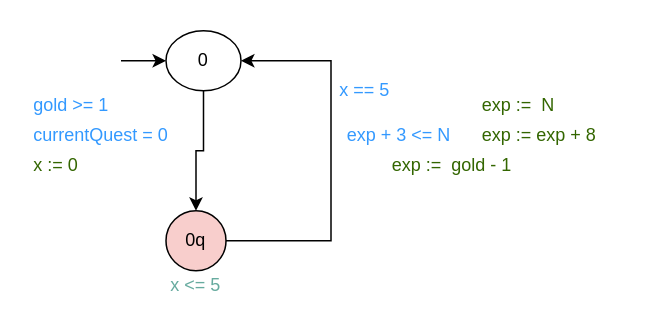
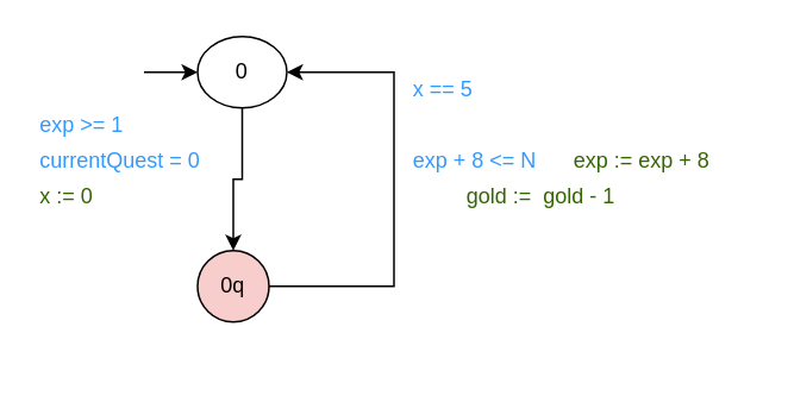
- <mxCell id="9" value="x == 5" style="text;html=1;strokeColor=none;fillColor=none;align=left;verticalAlign=middle;whiteSpace=wrap;rounded=0;fontColor=#3399FF;" parent="1" vertex="1"><mxGeometry x="224" y="50" width="70" height="20" as="geometry" /></mxCell>
+ <mxCell id="9" value="x == 5" style="text;html=1;strokeColor=none;fillColor=none;align=left;verticalAlign=middle;whiteSpace=wrap;rounded=0;fontColor=#3399FF;" parent="1" vertex="1"><mxGeometry x="229" y="40" width="70" height="20" as="geometry" /></mxCell>
- <mxCell id="10" value="&lt;font color=&quot;#3399ff&quot;&gt;gold &amp;gt;= 1&lt;/font&gt;" style="text;html=1;strokeColor=none;fillColor=none;align=left;verticalAlign=middle;whiteSpace=wrap;rounded=0;fontColor=#336600;" parent="1" vertex="1"><mxGeometry x="20" y="60" width="60" height="20" as="geometry" /></mxCell>
+ <mxCell id="10" value="&lt;font color=&quot;#3399ff&quot;&gt;exp &amp;gt;= 1&lt;/font&gt;" style="text;html=1;strokeColor=none;fillColor=none;align=left;verticalAlign=middle;whiteSpace=wrap;rounded=0;fontColor=#336600;" parent="1" vertex="1"><mxGeometry x="20" y="60" width="60" height="20" as="geometry" /></mxCell>
- <mxCell id="13" value="exp :=&amp;nbsp; N" style="text;html=1;strokeColor=none;fillColor=none;align=left;verticalAlign=middle;whiteSpace=wrap;rounded=0;fontColor=#336600;" parent="1" vertex="1"><mxGeometry x="319" y="60" width="100" height="20" as="geometry" /></mxCell>
- <mxCell id="12" value="&lt;font color=&quot;#3399ff&quot;&gt;exp + 3 &amp;lt;= N&lt;/font&gt;" style="text;html=1;strokeColor=none;fillColor=none;align=left;verticalAlign=middle;whiteSpace=wrap;rounded=0;fontColor=#336600;" parent="1" vertex="1"><mxGeometry x="229" y="80" width="80" height="20" as="geometry" /></mxCell>
+ <mxCell id="12" value="&lt;font color=&quot;#3399ff&quot;&gt;exp + 8 &amp;lt;= N&lt;/font&gt;" style="text;html=1;strokeColor=none;fillColor=none;align=left;verticalAlign=middle;whiteSpace=wrap;rounded=0;fontColor=#336600;" parent="1" vertex="1"><mxGeometry x="229" y="80" width="80" height="20" as="geometry" /></mxCell>
- <mxCell id="15" value="exp :=&amp;nbsp; gold - 1" style="text;html=1;strokeColor=none;fillColor=none;align=left;verticalAlign=middle;whiteSpace=wrap;rounded=0;fontColor=#336600;" parent="1" vertex="1"><mxGeometry x="259" y="100" width="100" height="20" as="geometry" /></mxCell>
+ <mxCell id="15" value="gold :=&amp;nbsp; gold - 1" style="text;html=1;strokeColor=none;fillColor=none;align=left;verticalAlign=middle;whiteSpace=wrap;rounded=0;fontColor=#336600;" parent="1" vertex="1"><mxGeometry x="259" y="100" width="100" height="20" as="geometry" /></mxCell>
- <mxCell id="6" value="x &amp;lt;= 5" style="text;html=1;strokeColor=none;fillColor=none;align=center;verticalAlign=middle;whiteSpace=wrap;rounded=0;fontColor=#67AB9F;" parent="1" vertex="1"><mxGeometry x="95" y="180" width="70" height="20" as="geometry" /></mxCell>
